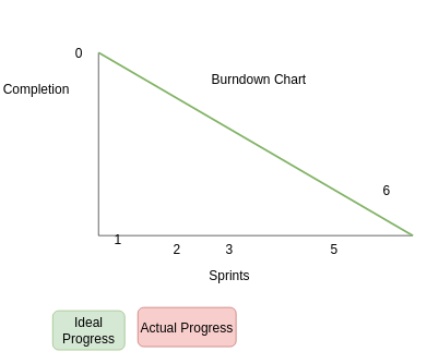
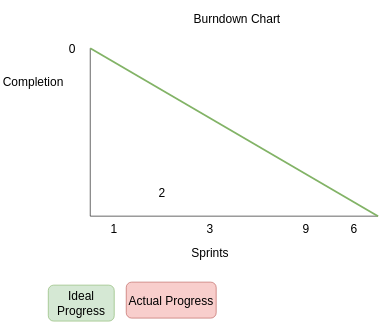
- <mxCell id="5" value="Burndown Chart" style="text;html=1;strokeColor=none;fillColor=none;align=center;verticalAlign=middle;whiteSpace=wrap;rounded=0;fontSize=20;" vertex="1" parent="1"><mxGeometry x="320" y="110" width="150" height="20" as="geometry" /></mxCell>
+ <mxCell id="5" value="Burndown Chart" style="text;html=1;strokeColor=none;fillColor=none;align=center;verticalAlign=middle;whiteSpace=wrap;rounded=0;fontSize=20;" vertex="1" parent="1"><mxGeometry x="320" y="20" width="150" height="20" as="geometry" /></mxCell>
- <mxCell id="15" value="6" style="text;html=1;strokeColor=none;fillColor=none;align=center;verticalAlign=middle;whiteSpace=wrap;rounded=0;fontSize=20;" vertex="1" parent="1"><mxGeometry x="570" y="280" width="40" height="20" as="geometry" /></mxCell>
+ <mxCell id="15" value="6" style="text;html=1;strokeColor=none;fillColor=none;align=center;verticalAlign=middle;whiteSpace=wrap;rounded=0;fontSize=20;" vertex="1" parent="1"><mxGeometry x="570" y="370" width="40" height="20" as="geometry" /></mxCell>
- <mxCell id="9" value="1" style="text;html=1;strokeColor=none;fillColor=none;align=center;verticalAlign=middle;whiteSpace=wrap;rounded=0;fontSize=20;" vertex="1" parent="1"><mxGeometry x="160" y="355" width="40" height="20" as="geometry" /></mxCell>
+ <mxCell id="9" value="1" style="text;html=1;strokeColor=none;fillColor=none;align=center;verticalAlign=middle;whiteSpace=wrap;rounded=0;fontSize=20;" vertex="1" parent="1"><mxGeometry x="170" y="370" width="40" height="20" as="geometry" /></mxCell>
- <mxCell id="10" value="2" style="text;html=1;strokeColor=none;fillColor=none;align=center;verticalAlign=middle;whiteSpace=wrap;rounded=0;fontSize=20;" vertex="1" parent="1"><mxGeometry x="250" y="370" width="40" height="20" as="geometry" /></mxCell>
+ <mxCell id="10" value="2" style="text;html=1;strokeColor=none;fillColor=none;align=center;verticalAlign=middle;whiteSpace=wrap;rounded=0;fontSize=20;" vertex="1" parent="1"><mxGeometry x="250" y="310" width="40" height="20" as="geometry" /></mxCell>
- <mxCell id="14" value="5" style="text;html=1;strokeColor=none;fillColor=none;align=center;verticalAlign=middle;whiteSpace=wrap;rounded=0;fontSize=20;" vertex="1" parent="1"><mxGeometry x="490" y="370" width="40" height="20" as="geometry" /></mxCell>
+ <mxCell id="14" value="9" style="text;html=1;strokeColor=none;fillColor=none;align=center;verticalAlign=middle;whiteSpace=wrap;rounded=0;fontSize=20;" vertex="1" parent="1"><mxGeometry x="490" y="370" width="40" height="20" as="geometry" /></mxCell>
